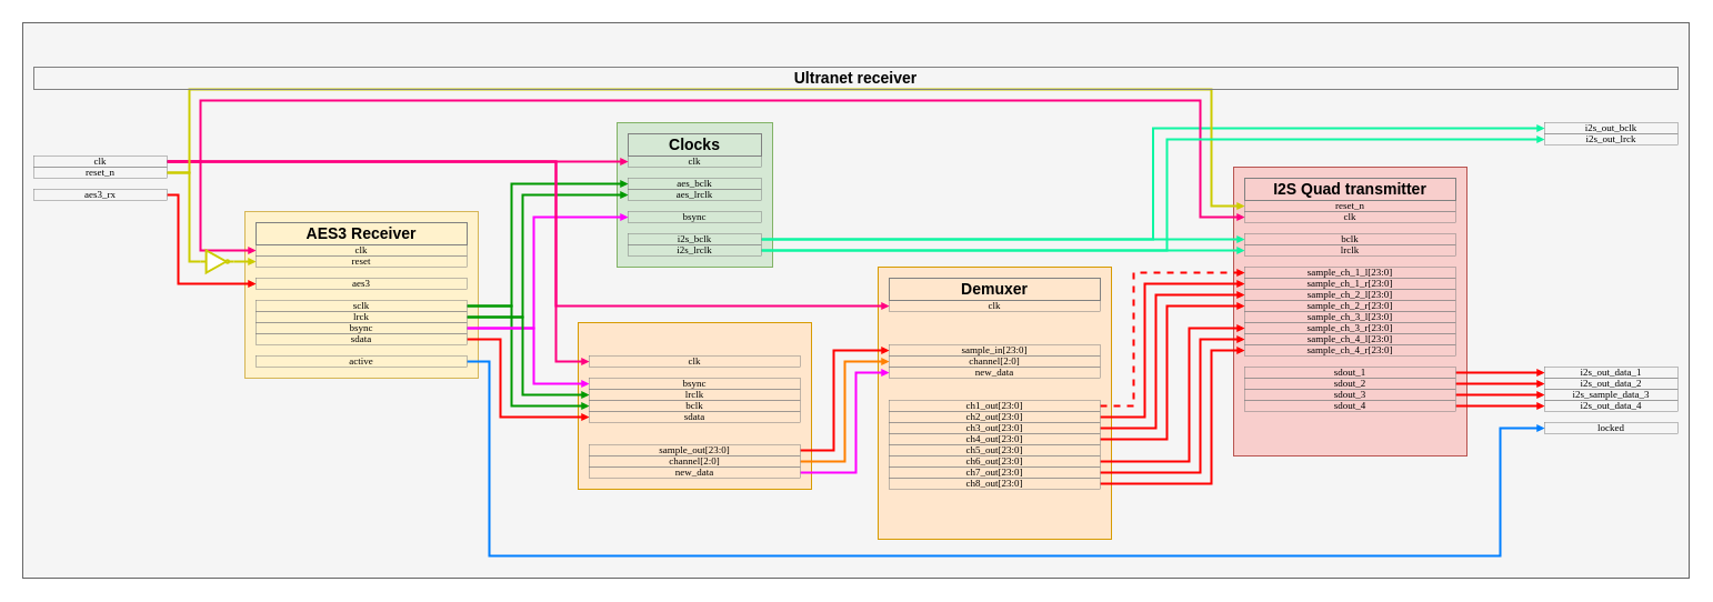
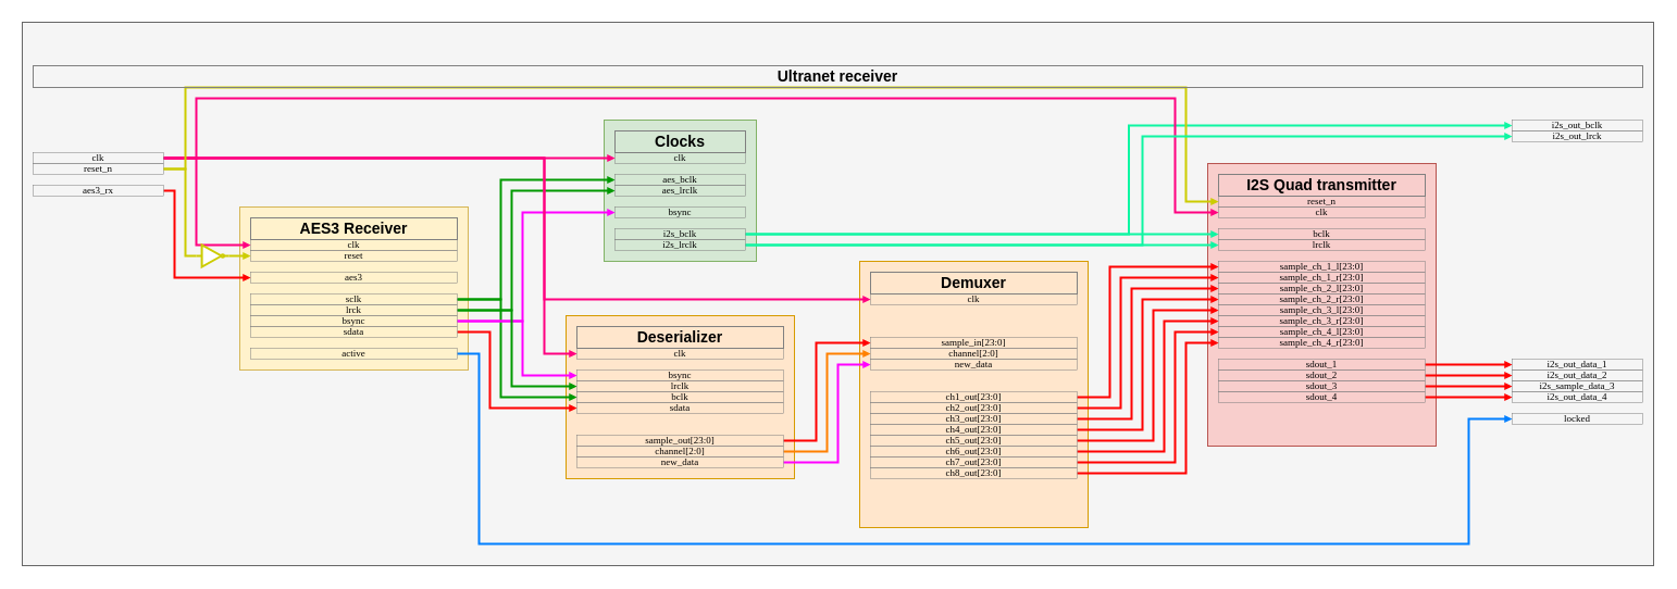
- <mxCell id="39" style="edgeStyle=orthogonalEdgeStyle;rounded=0;orthogonalLoop=1;jettySize=auto;html=1;exitX=1;exitY=0.5;exitDx=0;exitDy=0;entryX=0;entryY=0.5;entryDx=0;entryDy=0;strokeWidth=2;endArrow=block;endFill=1;endSize=2;startSize=0;strokeColor=#FF0000;dashed=1;" edge="1" parent="1" source="40" target="28"><mxGeometry relative="1" as="geometry"><Array as="points"><mxPoint x="1020" y="365" /><mxPoint x="1020" y="245" /></Array></mxGeometry></mxCell>
+ <mxCell id="39" style="edgeStyle=orthogonalEdgeStyle;rounded=0;orthogonalLoop=1;jettySize=auto;html=1;exitX=1;exitY=0.5;exitDx=0;exitDy=0;entryX=0;entryY=0.5;entryDx=0;entryDy=0;strokeWidth=2;endArrow=block;endFill=1;endSize=2;startSize=0;strokeColor=#FF0000;" edge="1" parent="1" source="40" target="28"><mxGeometry relative="1" as="geometry"><Array as="points"><mxPoint x="1020" y="365" /><mxPoint x="1020" y="245" /></Array></mxGeometry></mxCell>
+ <mxCell id="96" value="Deserializer" style="text;html=1;align=center;verticalAlign=middle;whiteSpace=wrap;rounded=0;fontSize=14;fontStyle=1;strokeColor=#808080;strokeWidth=1;" vertex="1" parent="1"><mxGeometry x="530" y="300" width="190" height="20" as="geometry" /></mxCell>
+ <mxCell id="47" style="edgeStyle=orthogonalEdgeStyle;rounded=0;orthogonalLoop=1;jettySize=auto;html=1;exitX=1;exitY=0.5;exitDx=0;exitDy=0;entryX=0;entryY=0.5;entryDx=0;entryDy=0;strokeWidth=2;endArrow=block;endFill=1;endSize=2;startSize=0;strokeColor=#FF0000;" edge="1" parent="1" source="48" target="32"><mxGeometry relative="1" as="geometry"><Array as="points"><mxPoint x="1060" y="405" /><mxPoint x="1060" y="285" /></Array></mxGeometry></mxCell>
